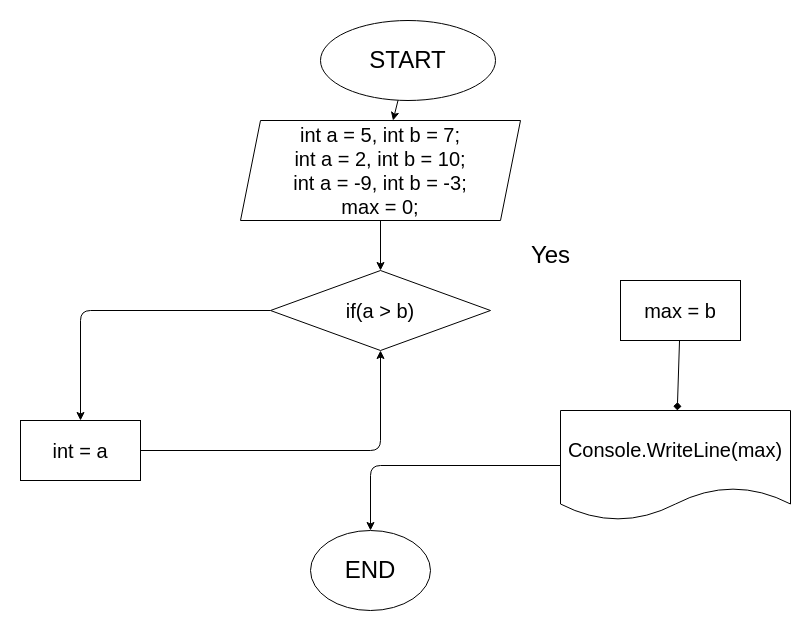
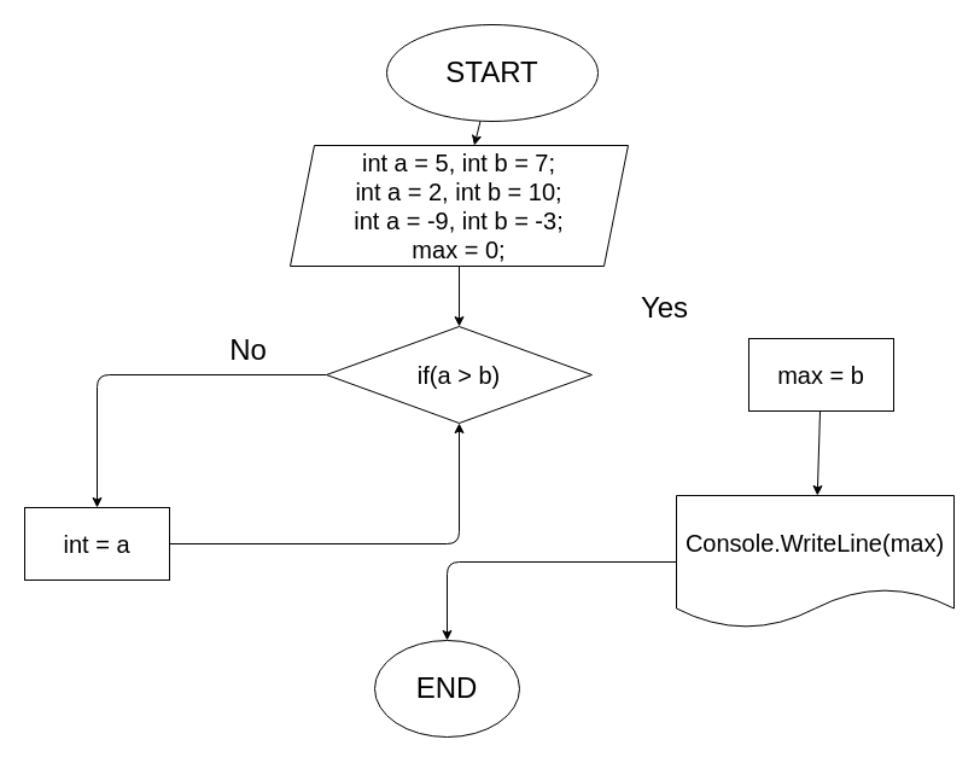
+ <mxCell id="13" value="No" style="text;html=1;align=center;verticalAlign=middle;resizable=0;points=[];autosize=1;strokeColor=none;fillColor=none;fontSize=24;fontFamily=Helvetica;" vertex="1" parent="1"><mxGeometry x="180" y="275" width="50" height="30" as="geometry" /></mxCell>
- <mxCell id="8" value="" style="edgeStyle=none;html=1;fontFamily=Helvetica;fontSize=24;endArrow=diamond;" edge="1" parent="1" source="9" target="16"><mxGeometry relative="1" as="geometry" /></mxCell>
+ <mxCell id="8" value="" style="edgeStyle=none;html=1;fontFamily=Helvetica;fontSize=24;" edge="1" parent="1" source="9" target="16"><mxGeometry relative="1" as="geometry" /></mxCell>
